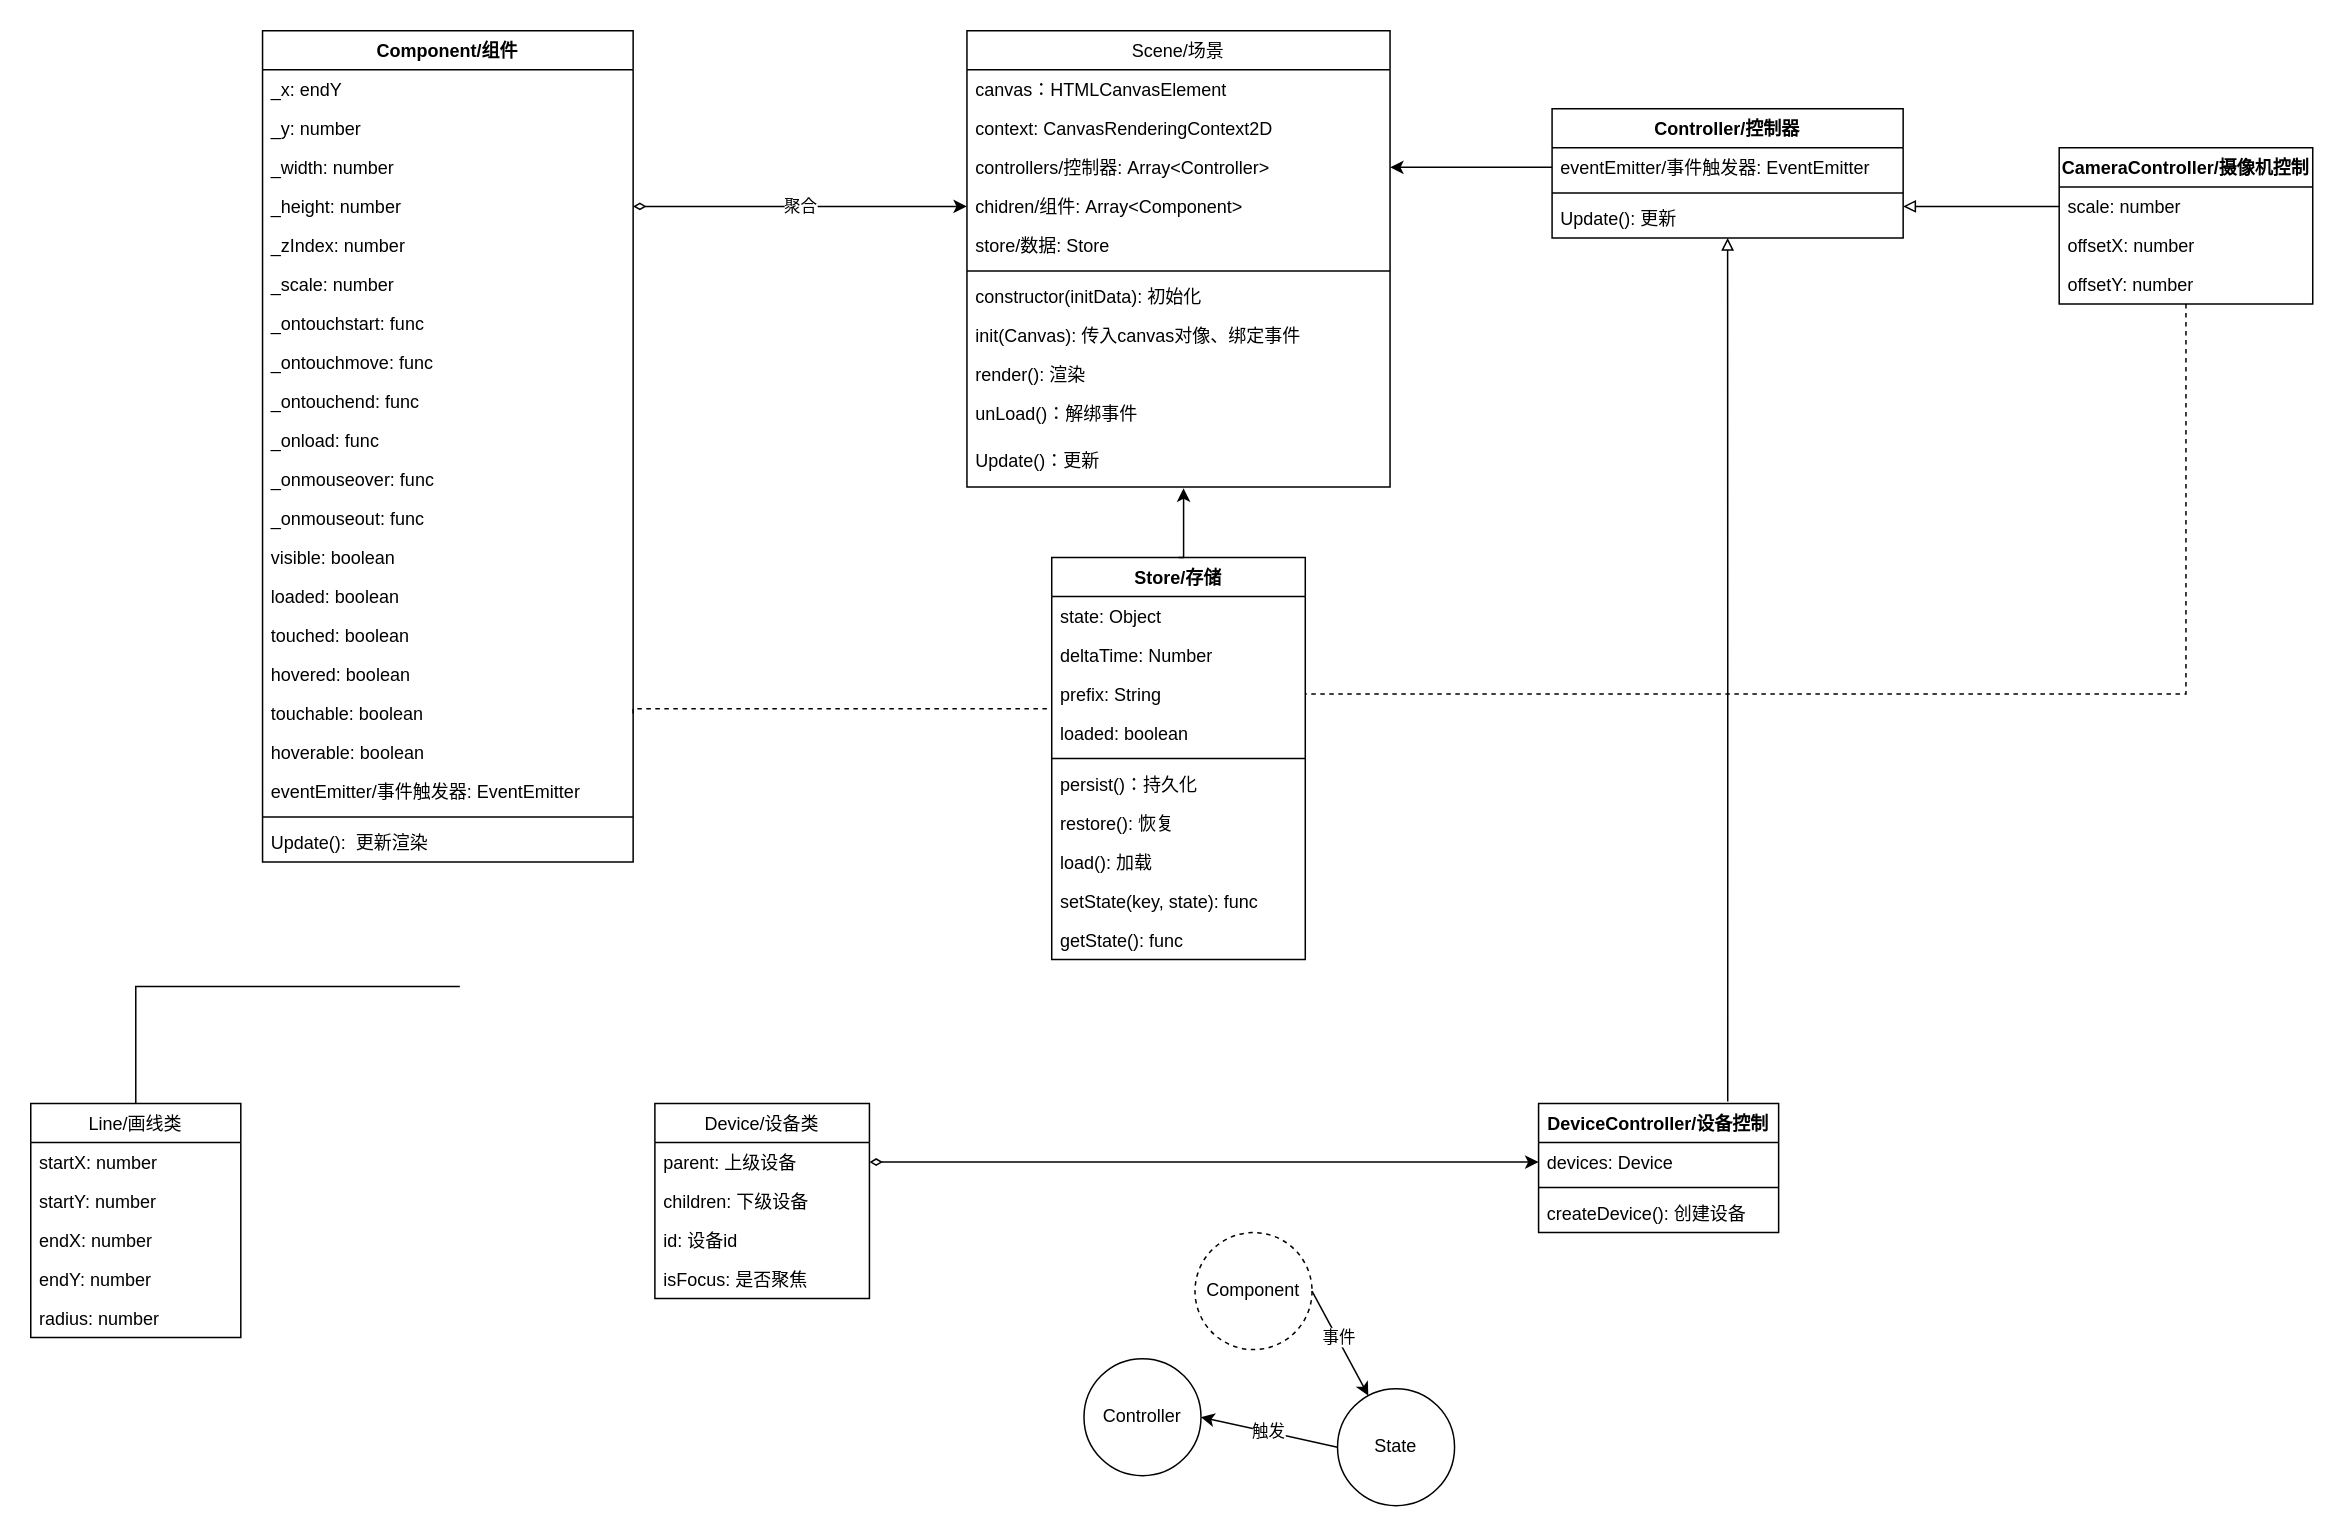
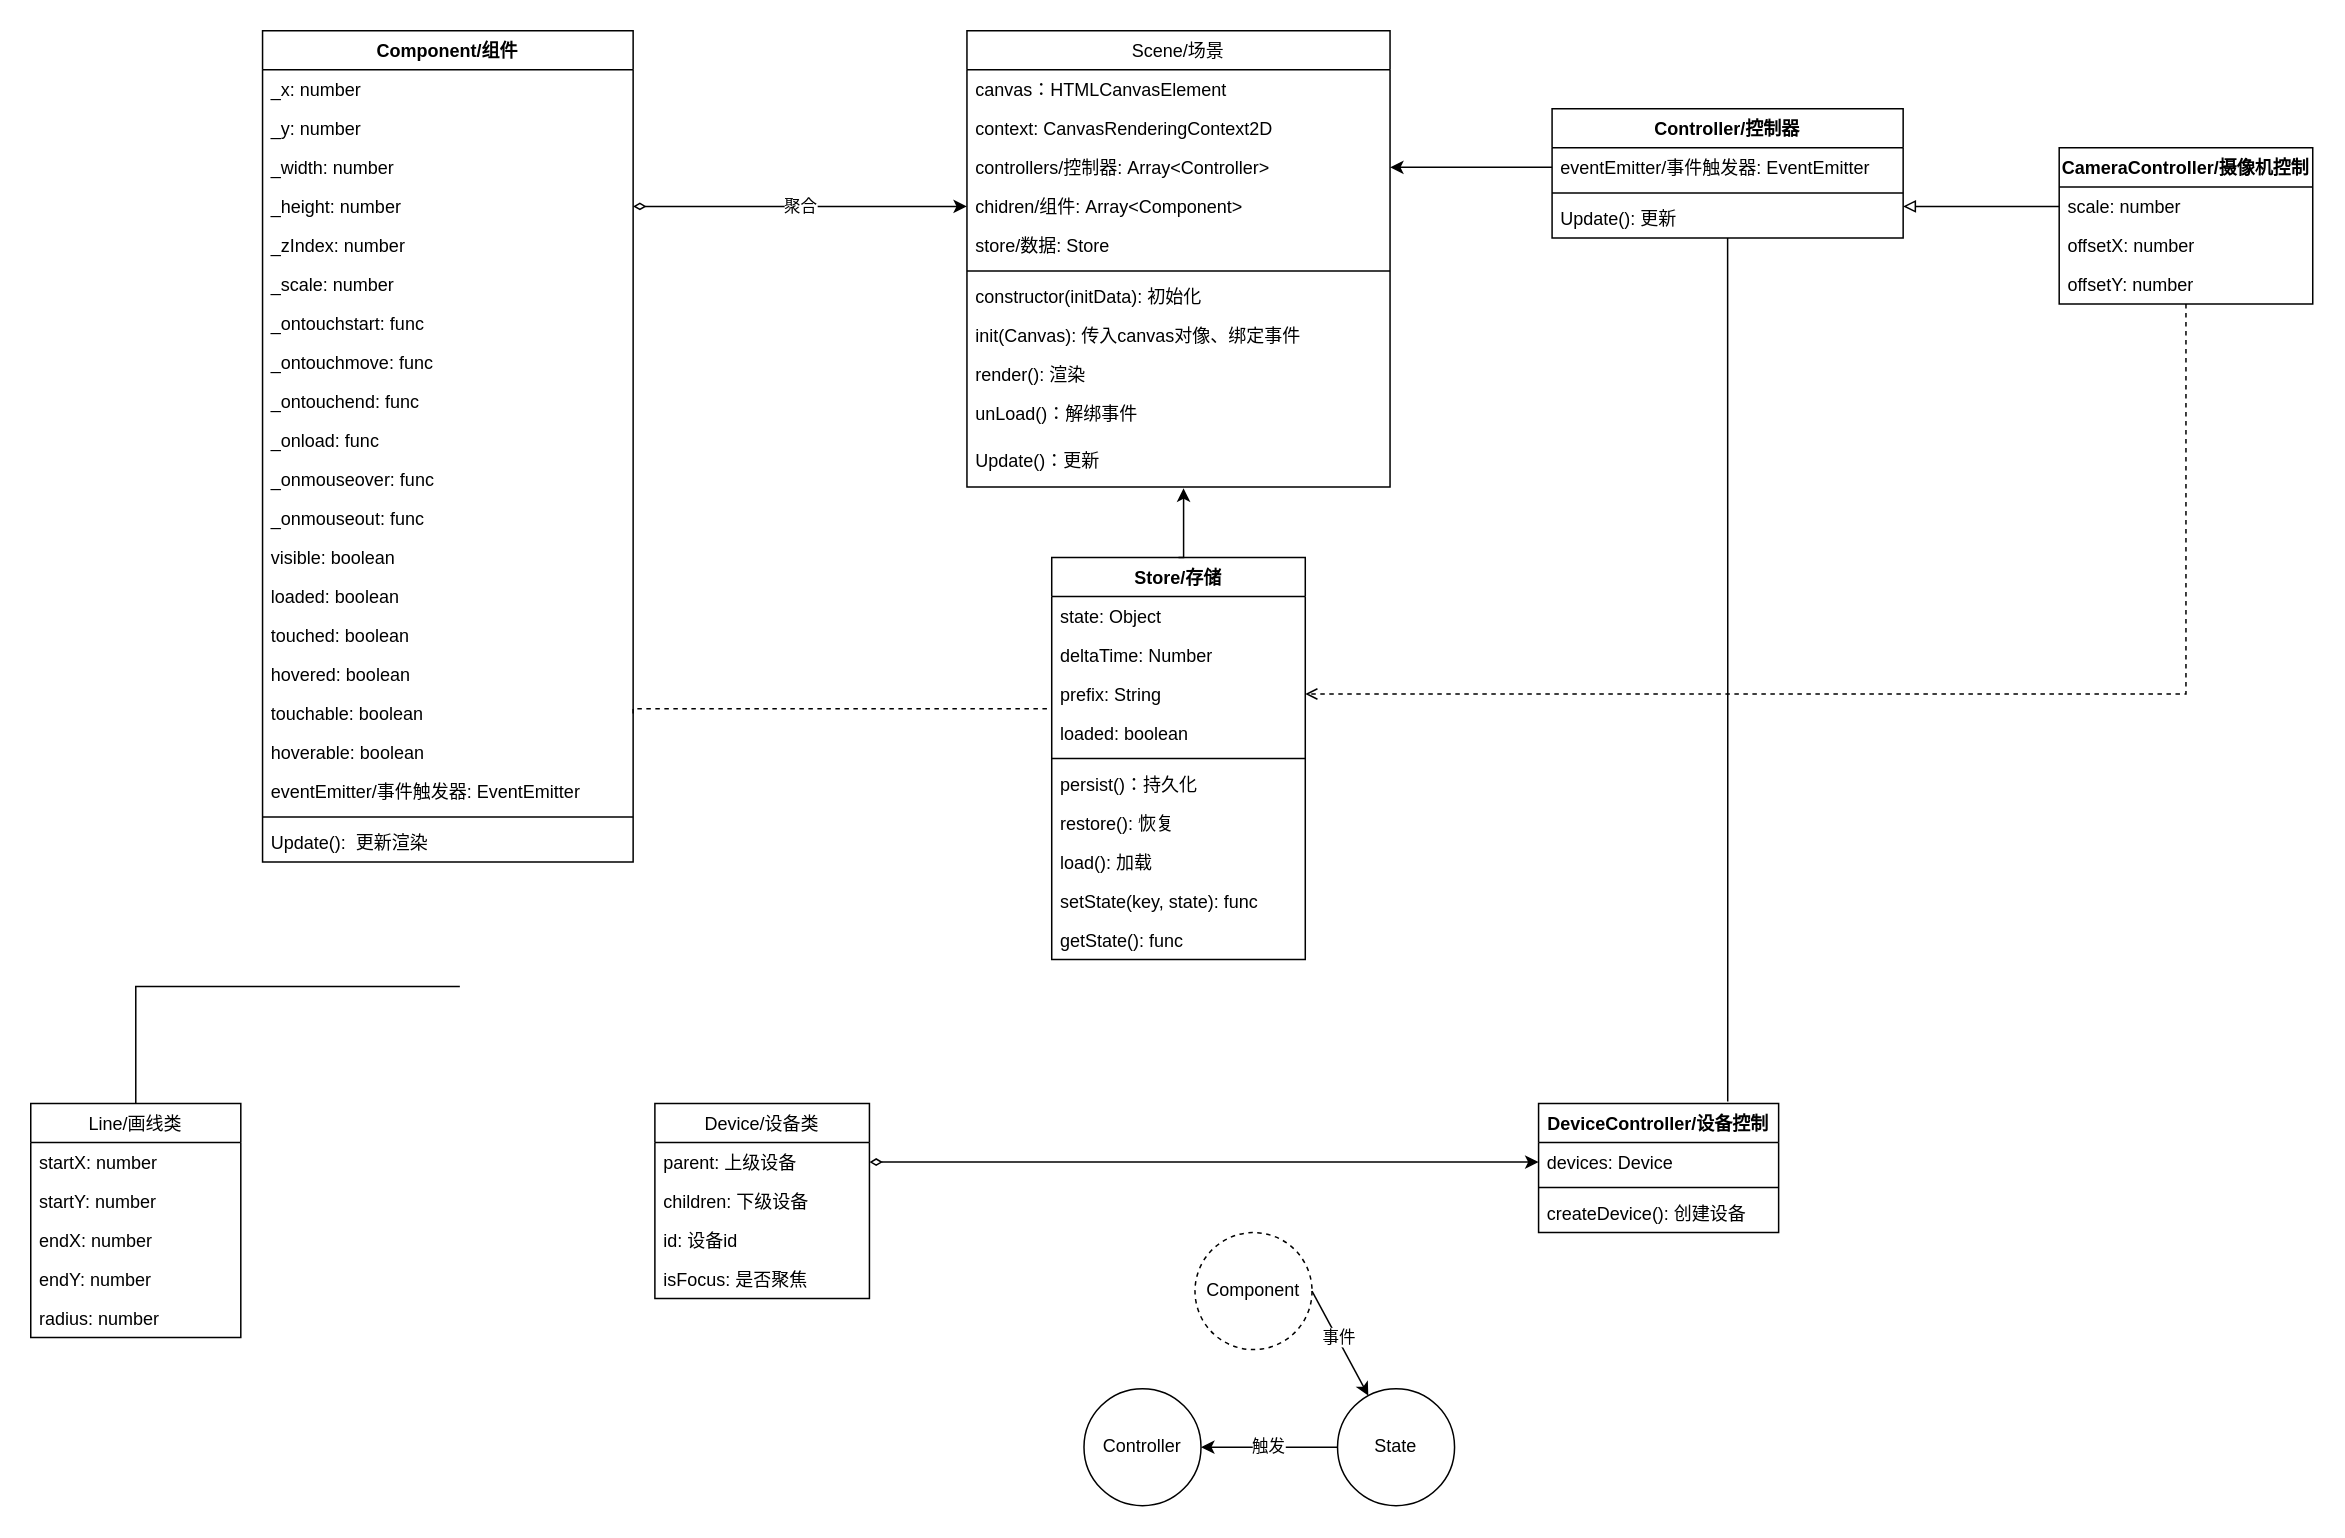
- <mxCell id="15" value="_x: endY" style="text;strokeColor=none;fillColor=none;align=left;verticalAlign=top;spacingLeft=4;spacingRight=4;overflow=hidden;rotatable=0;points=[[0,0.5],[1,0.5]];portConstraint=eastwest;" vertex="1" parent="14"><mxGeometry y="26" width="247" height="26" as="geometry" /></mxCell>
+ <mxCell id="15" value="_x: number" style="text;strokeColor=none;fillColor=none;align=left;verticalAlign=top;spacingLeft=4;spacingRight=4;overflow=hidden;rotatable=0;points=[[0,0.5],[1,0.5]];portConstraint=eastwest;" vertex="1" parent="14"><mxGeometry y="26" width="247" height="26" as="geometry" /></mxCell>
- <mxCell id="73" style="edgeStyle=orthogonalEdgeStyle;rounded=0;orthogonalLoop=1;jettySize=auto;html=1;exitX=0.788;exitY=-0.017;exitDx=0;exitDy=0;startArrow=none;startFill=0;endArrow=block;endFill=0;entryX=0.5;entryY=1;entryDx=0;entryDy=0;exitPerimeter=0;" edge="1" parent="1" source="74" target="37"><mxGeometry relative="1" as="geometry"><mxPoint x="1112" y="358" as="targetPoint" /><mxPoint x="1100.5" y="735" as="sourcePoint" /><Array as="points" /></mxGeometry></mxCell>
+ <mxCell id="73" style="edgeStyle=orthogonalEdgeStyle;rounded=0;orthogonalLoop=1;jettySize=auto;html=1;exitX=0.788;exitY=-0.017;exitDx=0;exitDy=0;startArrow=none;startFill=0;endArrow=none;endFill=0;entryX=0.5;entryY=1;entryDx=0;entryDy=0;exitPerimeter=0;" edge="1" parent="1" source="74" target="37"><mxGeometry relative="1" as="geometry"><mxPoint x="1112" y="358" as="targetPoint" /><mxPoint x="1100.5" y="735" as="sourcePoint" /><Array as="points" /></mxGeometry></mxCell>
- <mxCell id="66" style="edgeStyle=orthogonalEdgeStyle;rounded=0;orthogonalLoop=1;jettySize=auto;html=1;entryX=1;entryY=0.5;entryDx=0;entryDy=0;startArrow=none;startFill=0;endArrow=none;endFill=0;dashed=1;" edge="1" parent="1" source="67" target="57"><mxGeometry relative="1" as="geometry" /></mxCell>
+ <mxCell id="66" style="edgeStyle=orthogonalEdgeStyle;rounded=0;orthogonalLoop=1;jettySize=auto;html=1;entryX=1;entryY=0.5;entryDx=0;entryDy=0;startArrow=none;startFill=0;endArrow=open;endFill=0;dashed=1;" edge="1" parent="1" source="67" target="57"><mxGeometry relative="1" as="geometry" /></mxCell>
- <mxCell id="79" value="Controller" style="ellipse;whiteSpace=wrap;html=1;aspect=fixed;fillColor=none;" vertex="1" parent="1"><mxGeometry x="722" y="905" width="78" height="78" as="geometry" /></mxCell>
+ <mxCell id="79" value="Controller" style="ellipse;whiteSpace=wrap;html=1;aspect=fixed;fillColor=none;" vertex="1" parent="1"><mxGeometry x="722" y="925" width="78" height="78" as="geometry" /></mxCell>
